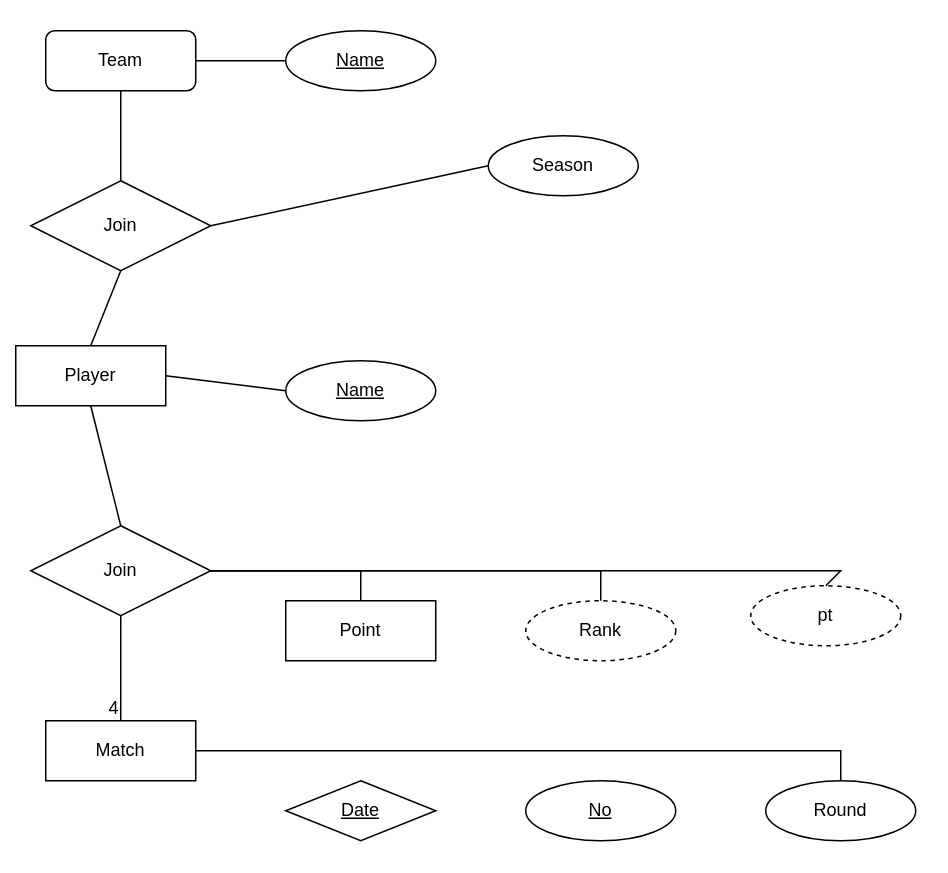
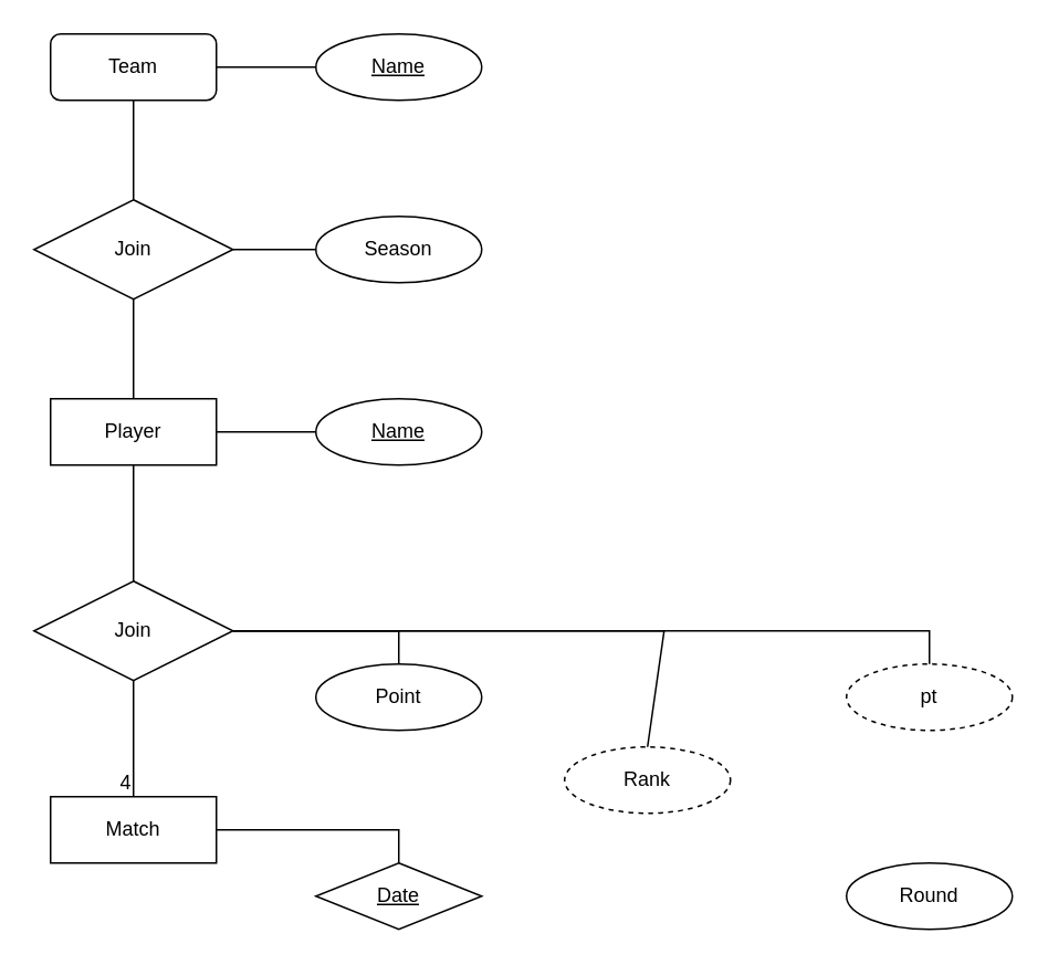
- <mxCell id="6" value="Season" style="ellipse;whiteSpace=wrap;html=1;align=center;" vertex="1" parent="1"><mxGeometry x="325" y="90" width="100" height="40" as="geometry" /></mxCell>
+ <mxCell id="6" value="Season" style="ellipse;whiteSpace=wrap;html=1;align=center;" vertex="1" parent="1"><mxGeometry x="190" y="130" width="100" height="40" as="geometry" /></mxCell>
- <mxCell id="3" value="Player" style="whiteSpace=wrap;html=1;align=center;" vertex="1" parent="1"><mxGeometry x="10" y="230" width="100" height="40" as="geometry" /></mxCell>
+ <mxCell id="3" value="Player" style="whiteSpace=wrap;html=1;align=center;" vertex="1" parent="1"><mxGeometry x="30" y="240" width="100" height="40" as="geometry" /></mxCell>
- <mxCell id="18" value="pt" style="ellipse;whiteSpace=wrap;html=1;align=center;dashed=1;" vertex="1" parent="1"><mxGeometry x="500" y="390" width="100" height="40" as="geometry" /></mxCell>
+ <mxCell id="18" value="pt" style="ellipse;whiteSpace=wrap;html=1;align=center;dashed=1;" vertex="1" parent="1"><mxGeometry x="510" y="400" width="100" height="40" as="geometry" /></mxCell>
- <mxCell id="16" value="Point" style="whiteSpace=wrap;html=1;align=center;rounded=0;" vertex="1" parent="1"><mxGeometry x="190" y="400" width="100" height="40" as="geometry" /></mxCell>
+ <mxCell id="16" value="Point" style="ellipse;whiteSpace=wrap;html=1;align=center;" vertex="1" parent="1"><mxGeometry x="190" y="400" width="100" height="40" as="geometry" /></mxCell>
- <mxCell id="17" value="Rank" style="ellipse;whiteSpace=wrap;html=1;align=center;dashed=1;" vertex="1" parent="1"><mxGeometry x="350" y="400" width="100" height="40" as="geometry" /></mxCell>
+ <mxCell id="17" value="Rank" style="ellipse;whiteSpace=wrap;html=1;align=center;dashed=1;" vertex="1" parent="1"><mxGeometry x="340" y="450" width="100" height="40" as="geometry" /></mxCell>
- <mxCell id="28" value="" style="endArrow=none;html=1;rounded=0;exitX=1;exitY=0.5;exitDx=0;exitDy=0;entryX=0.5;entryY=0;entryDx=0;entryDy=0;" edge="1" parent="1" source="4" target="27"><mxGeometry relative="1" as="geometry"><mxPoint x="250" y="320" as="sourcePoint" /><mxPoint x="410" y="320" as="targetPoint" /><Array as="points"><mxPoint x="560" y="500" /></Array></mxGeometry></mxCell>
+ <mxCell id="24" value="" style="endArrow=none;html=1;rounded=0;exitX=1;exitY=0.5;exitDx=0;exitDy=0;entryX=0.5;entryY=0;entryDx=0;entryDy=0;" edge="1" parent="1" source="4" target="22"><mxGeometry relative="1" as="geometry"><mxPoint x="250" y="320" as="sourcePoint" /><mxPoint x="410" y="320" as="targetPoint" /><Array as="points"><mxPoint x="240" y="500" /></Array></mxGeometry></mxCell>
- <mxCell id="23" value="No" style="ellipse;whiteSpace=wrap;html=1;align=center;fontStyle=4;" vertex="1" parent="1"><mxGeometry x="350" y="520" width="100" height="40" as="geometry" /></mxCell>
